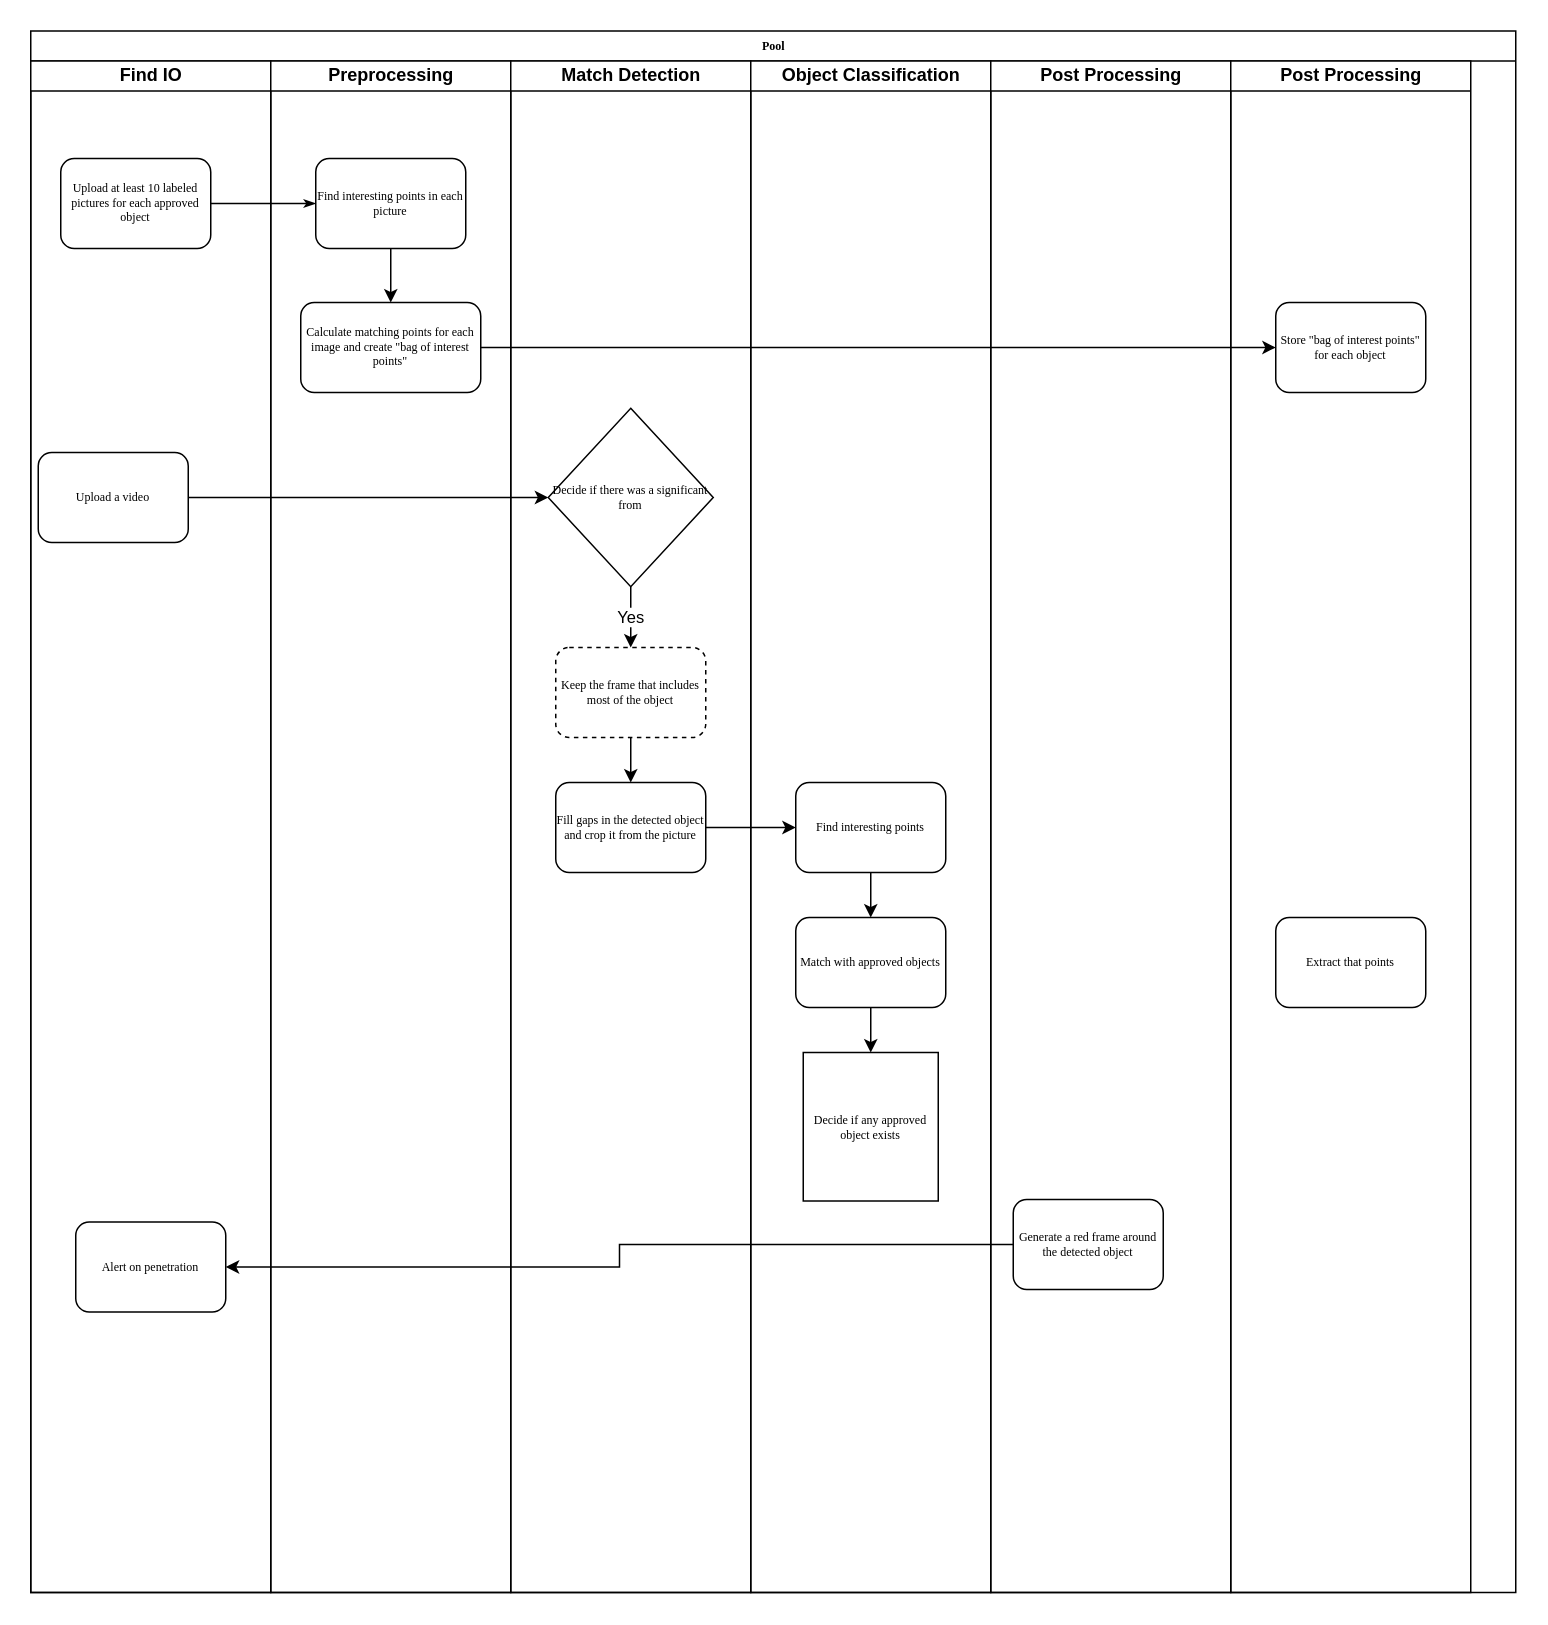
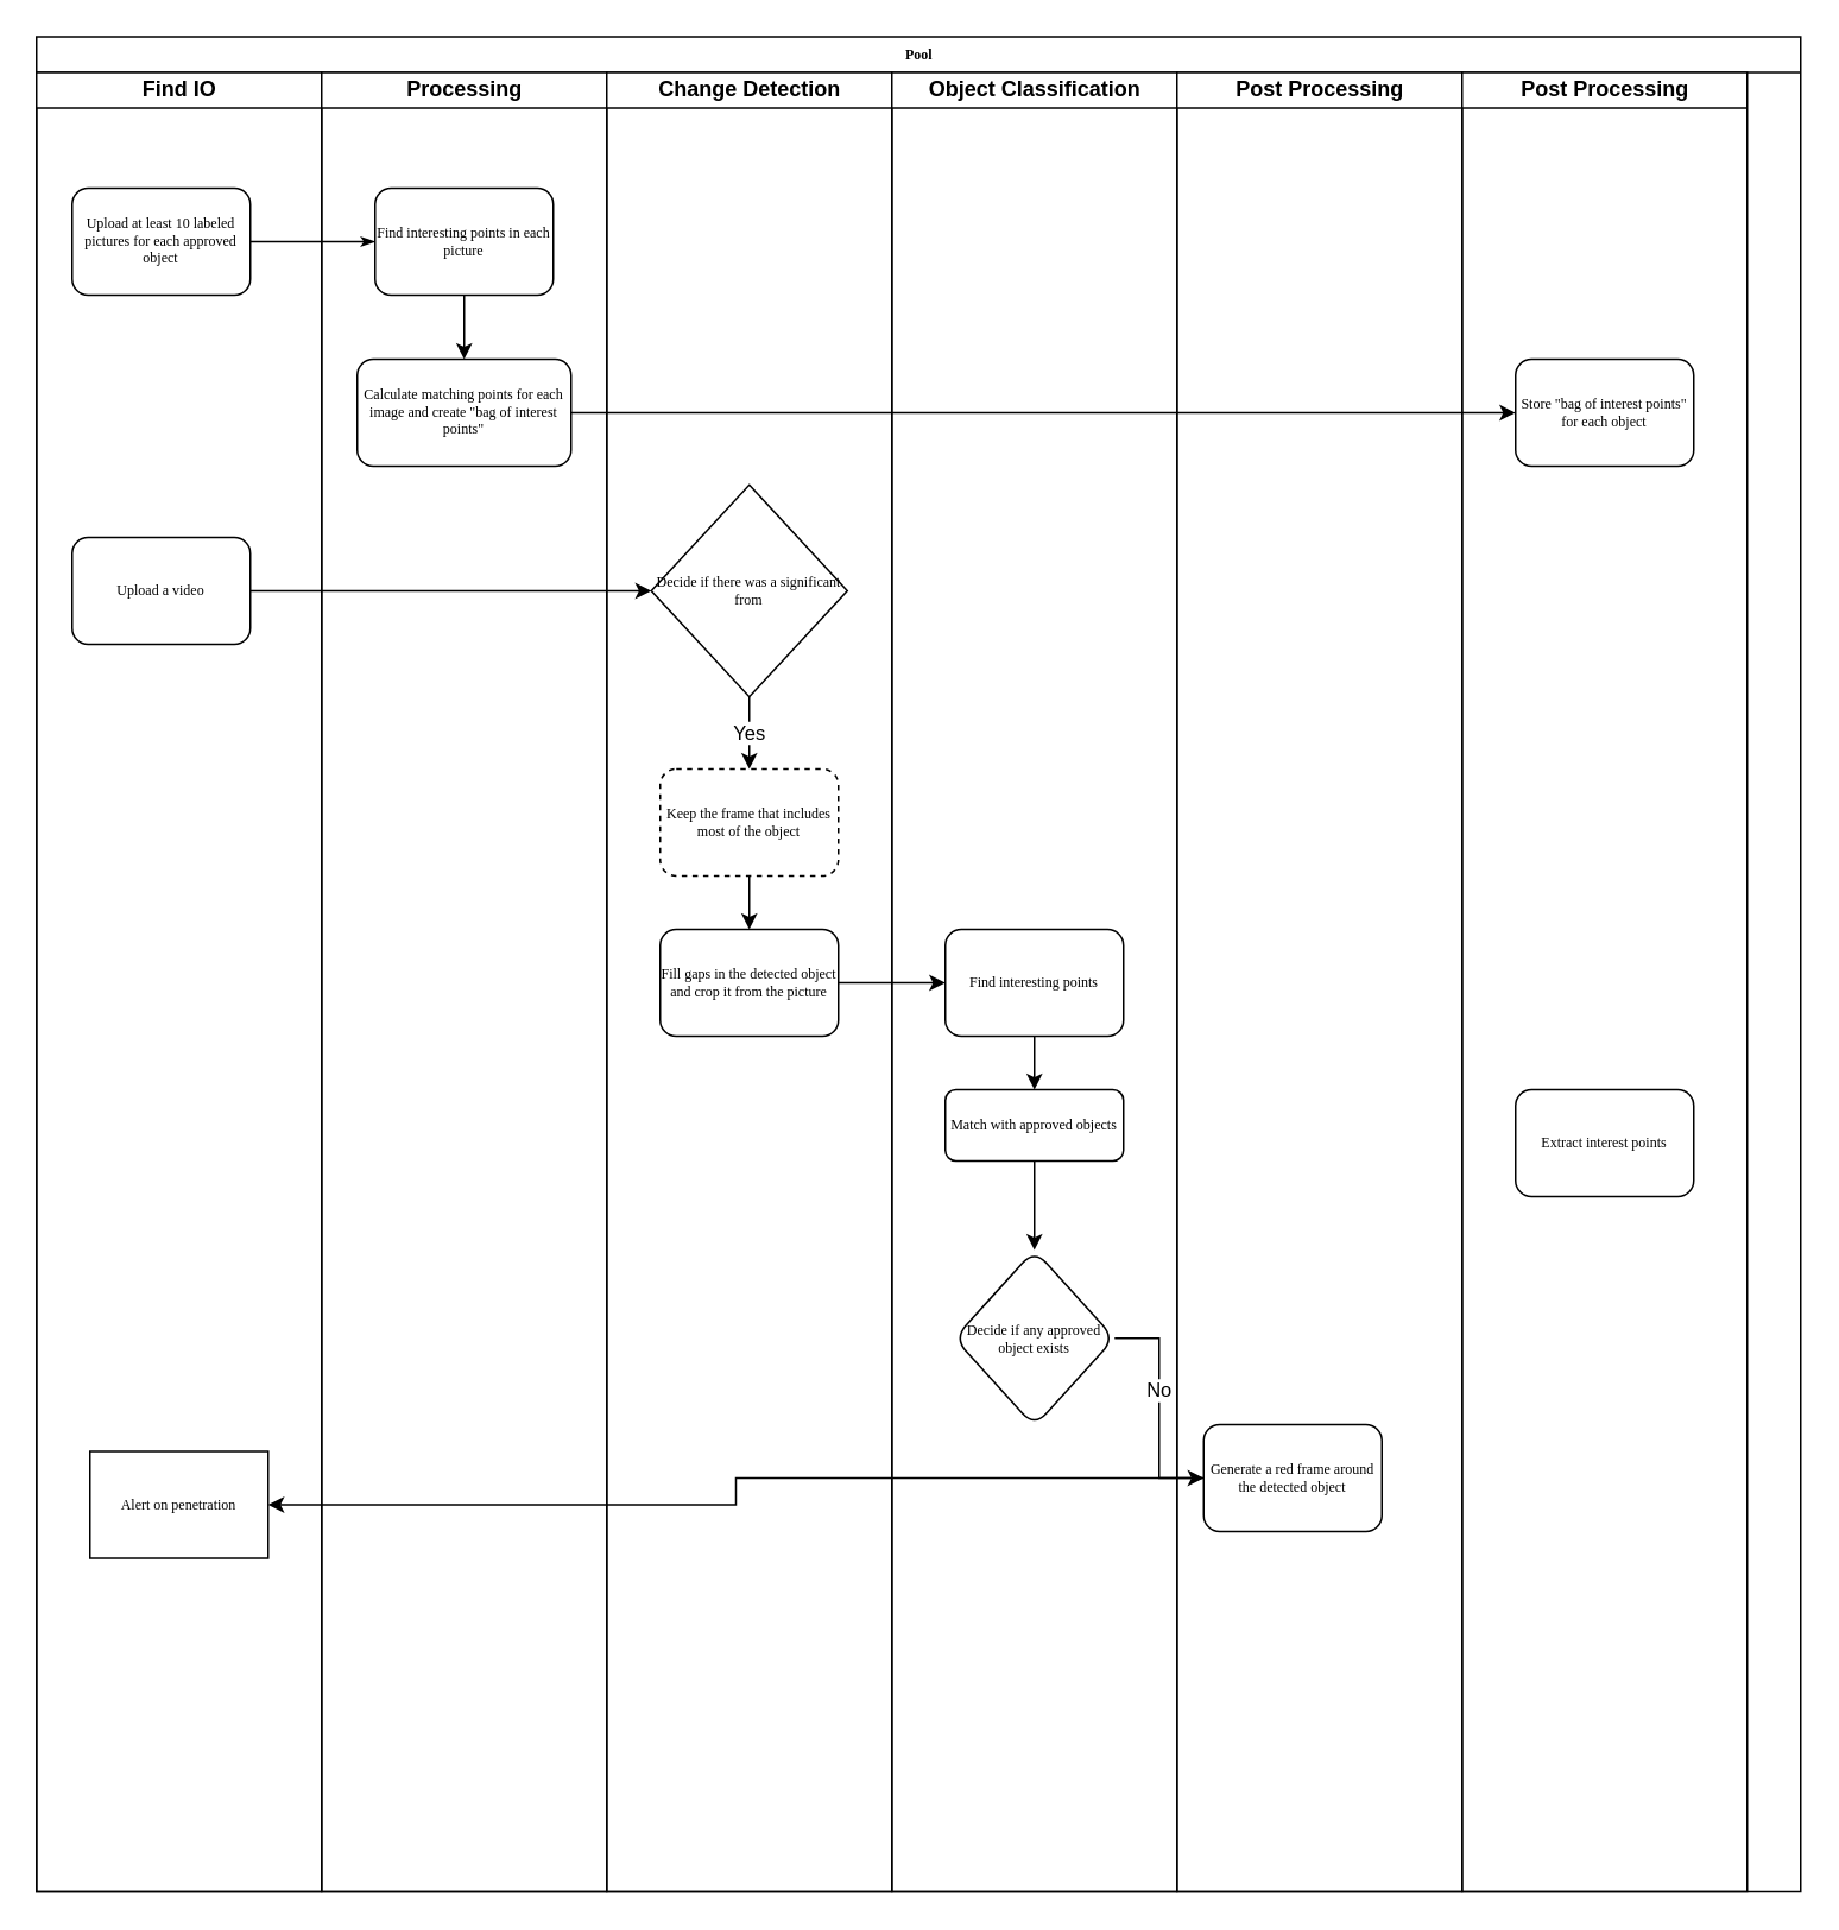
- <mxCell id="8" value="Preprocessing" style="swimlane;html=1;startSize=20;" parent="2" vertex="1"><mxGeometry x="160" y="20" width="160" height="1021" as="geometry" /></mxCell>
+ <mxCell id="8" value="Processing" style="swimlane;html=1;startSize=20;" parent="2" vertex="1"><mxGeometry x="160" y="20" width="160" height="1021" as="geometry" /></mxCell>
- <mxCell id="12" value="Match Detection" style="swimlane;html=1;startSize=20;" parent="2" vertex="1"><mxGeometry x="320" y="20" width="160" height="1021" as="geometry" /></mxCell>
+ <mxCell id="12" value="Change Detection" style="swimlane;html=1;startSize=20;" parent="2" vertex="1"><mxGeometry x="320" y="20" width="160" height="1021" as="geometry" /></mxCell>
- <mxCell id="5" value="Upload a video" style="rounded=1;whiteSpace=wrap;html=1;shadow=0;labelBackgroundColor=none;strokeWidth=1;fontFamily=Verdana;fontSize=8;align=center;" parent="3" vertex="1"><mxGeometry x="5" y="261" width="100" height="60" as="geometry" /></mxCell>
+ <mxCell id="5" value="Upload a video" style="rounded=1;whiteSpace=wrap;html=1;shadow=0;labelBackgroundColor=none;strokeWidth=1;fontFamily=Verdana;fontSize=8;align=center;" parent="3" vertex="1"><mxGeometry x="20" y="261" width="100" height="60" as="geometry" /></mxCell>
- <mxCell id="20" value="Match with approved objects" style="rounded=1;whiteSpace=wrap;html=1;shadow=0;labelBackgroundColor=none;strokeWidth=1;fontFamily=Verdana;fontSize=8;align=center;" parent="18" vertex="1"><mxGeometry x="30" y="571" width="100" height="60" as="geometry" /></mxCell>
+ <mxCell id="20" value="Match with approved objects" style="rounded=1;whiteSpace=wrap;html=1;shadow=0;labelBackgroundColor=none;strokeWidth=1;fontFamily=Verdana;fontSize=8;align=center;" parent="18" vertex="1"><mxGeometry x="30" y="571" width="100" height="40" as="geometry" /></mxCell>
- <mxCell id="31" value="Extract that points" style="rounded=1;whiteSpace=wrap;html=1;shadow=0;labelBackgroundColor=none;strokeWidth=1;fontFamily=Verdana;fontSize=8;align=center;" parent="29" vertex="1"><mxGeometry x="30" y="571" width="100" height="60" as="geometry" /></mxCell>
+ <mxCell id="31" value="Extract interest points" style="rounded=1;whiteSpace=wrap;html=1;shadow=0;labelBackgroundColor=none;strokeWidth=1;fontFamily=Verdana;fontSize=8;align=center;" parent="29" vertex="1"><mxGeometry x="30" y="571" width="100" height="60" as="geometry" /></mxCell>
- <mxCell id="22" value="Decide if any approved object exists" style="whiteSpace=wrap;html=1;shadow=0;fontFamily=Verdana;fontSize=8;strokeWidth=1;rounded=0;" parent="18" vertex="1"><mxGeometry x="35" y="661" width="90" height="99" as="geometry" /></mxCell>
+ <mxCell id="22" value="Decide if any approved object exists" style="rhombus;whiteSpace=wrap;html=1;rounded=1;shadow=0;fontFamily=Verdana;fontSize=8;strokeWidth=1;" parent="18" vertex="1"><mxGeometry x="35" y="661" width="90" height="99" as="geometry" /></mxCell>
+ <mxCell id="32" value="No" style="edgeStyle=orthogonalEdgeStyle;rounded=0;orthogonalLoop=1;jettySize=auto;html=1;" parent="2" source="22" target="26" edge="1"><mxGeometry x="-0.16" relative="1" as="geometry"><mxPoint as="offset" /></mxGeometry></mxCell>
- <mxCell id="6" value="Alert on penetration" style="rounded=1;whiteSpace=wrap;html=1;shadow=0;labelBackgroundColor=none;strokeWidth=1;fontFamily=Verdana;fontSize=8;align=center;" parent="3" vertex="1"><mxGeometry x="30" y="774" width="100" height="60" as="geometry" /></mxCell>
+ <mxCell id="6" value="Alert on penetration" style="whiteSpace=wrap;html=1;shadow=0;labelBackgroundColor=none;strokeWidth=1;fontFamily=Verdana;fontSize=8;align=center;rounded=0;" parent="3" vertex="1"><mxGeometry x="30" y="774" width="100" height="60" as="geometry" /></mxCell>
